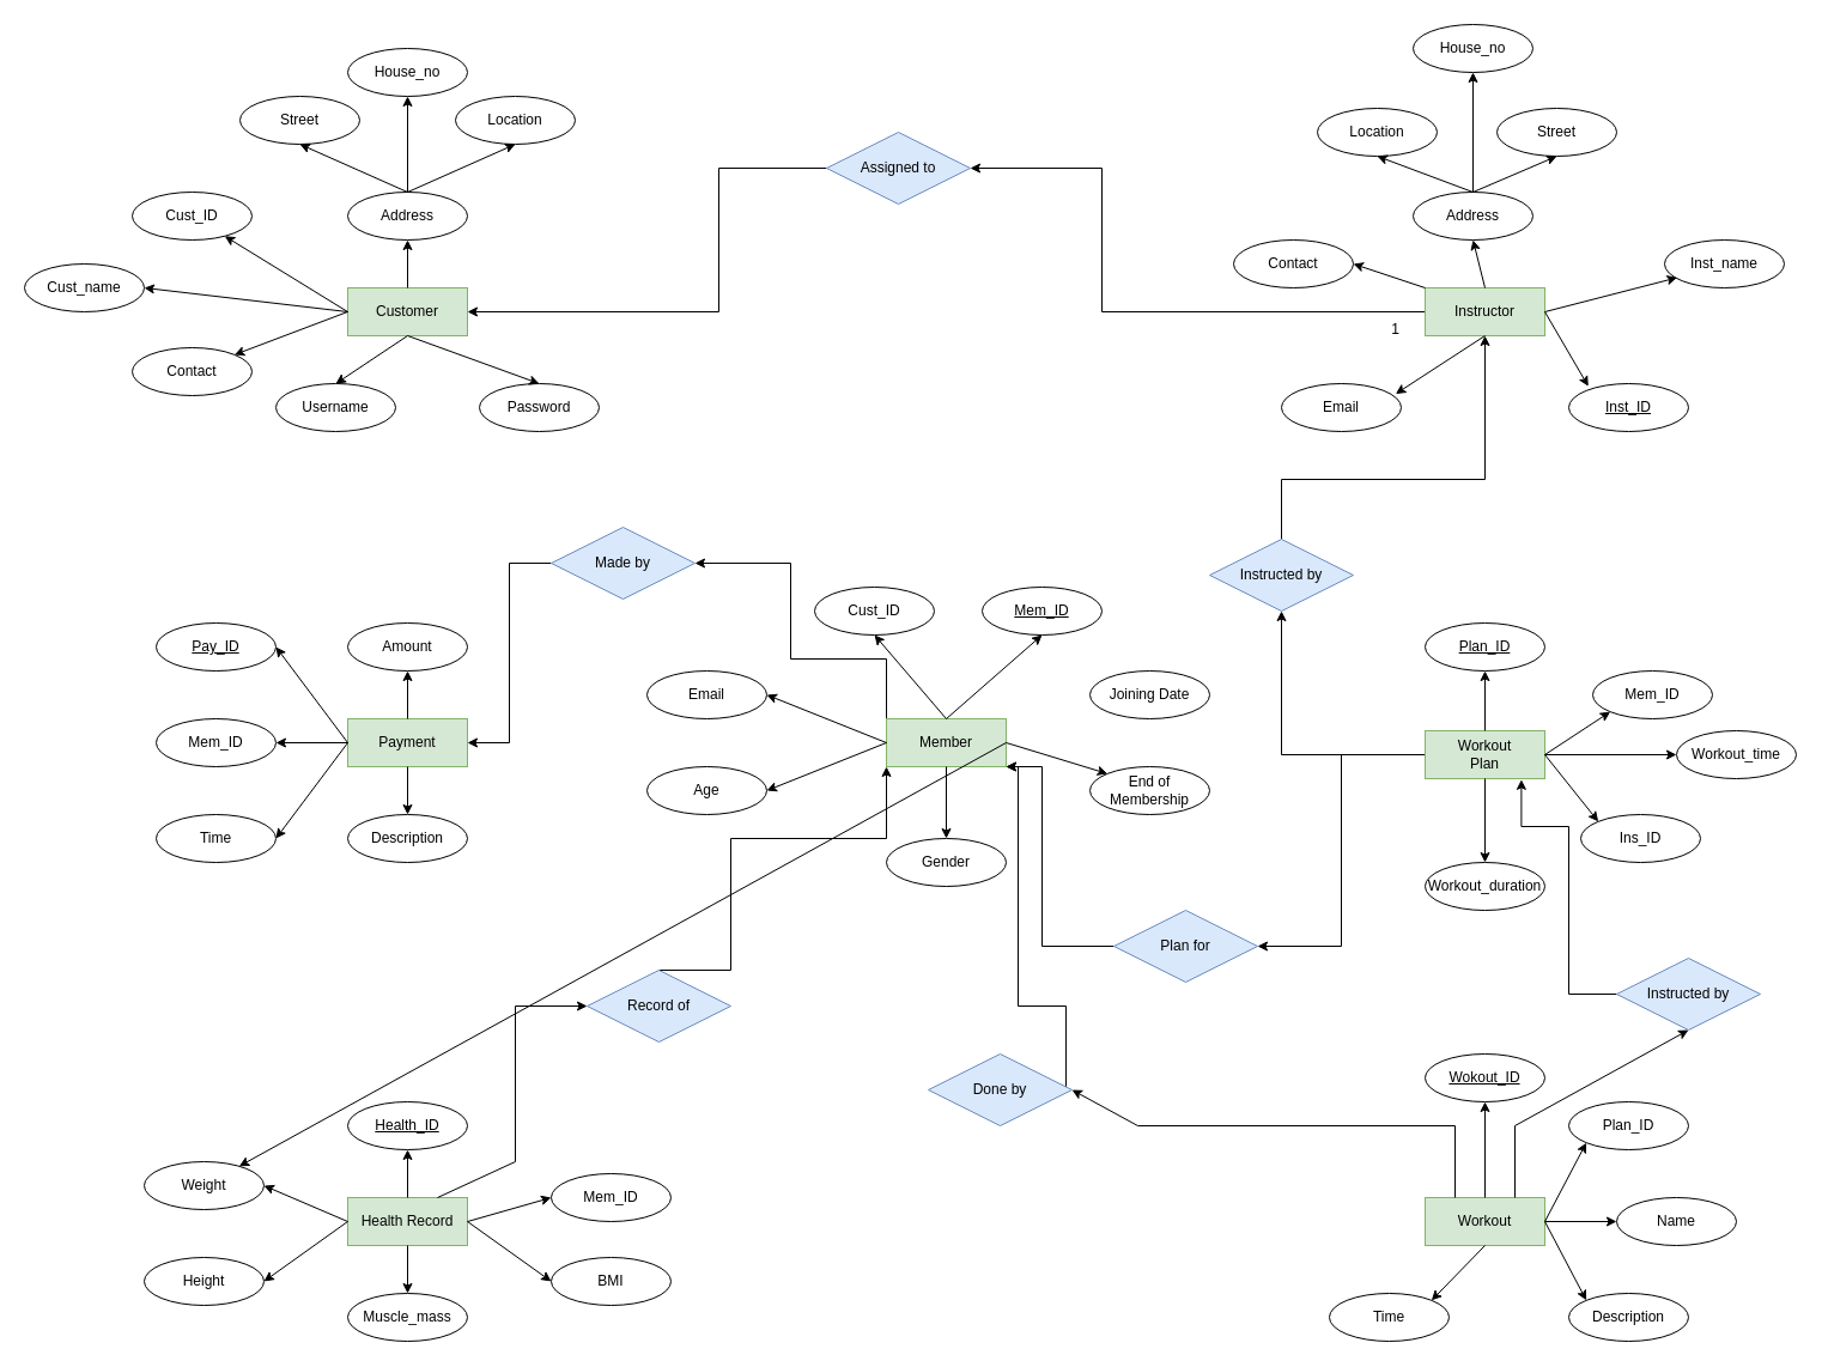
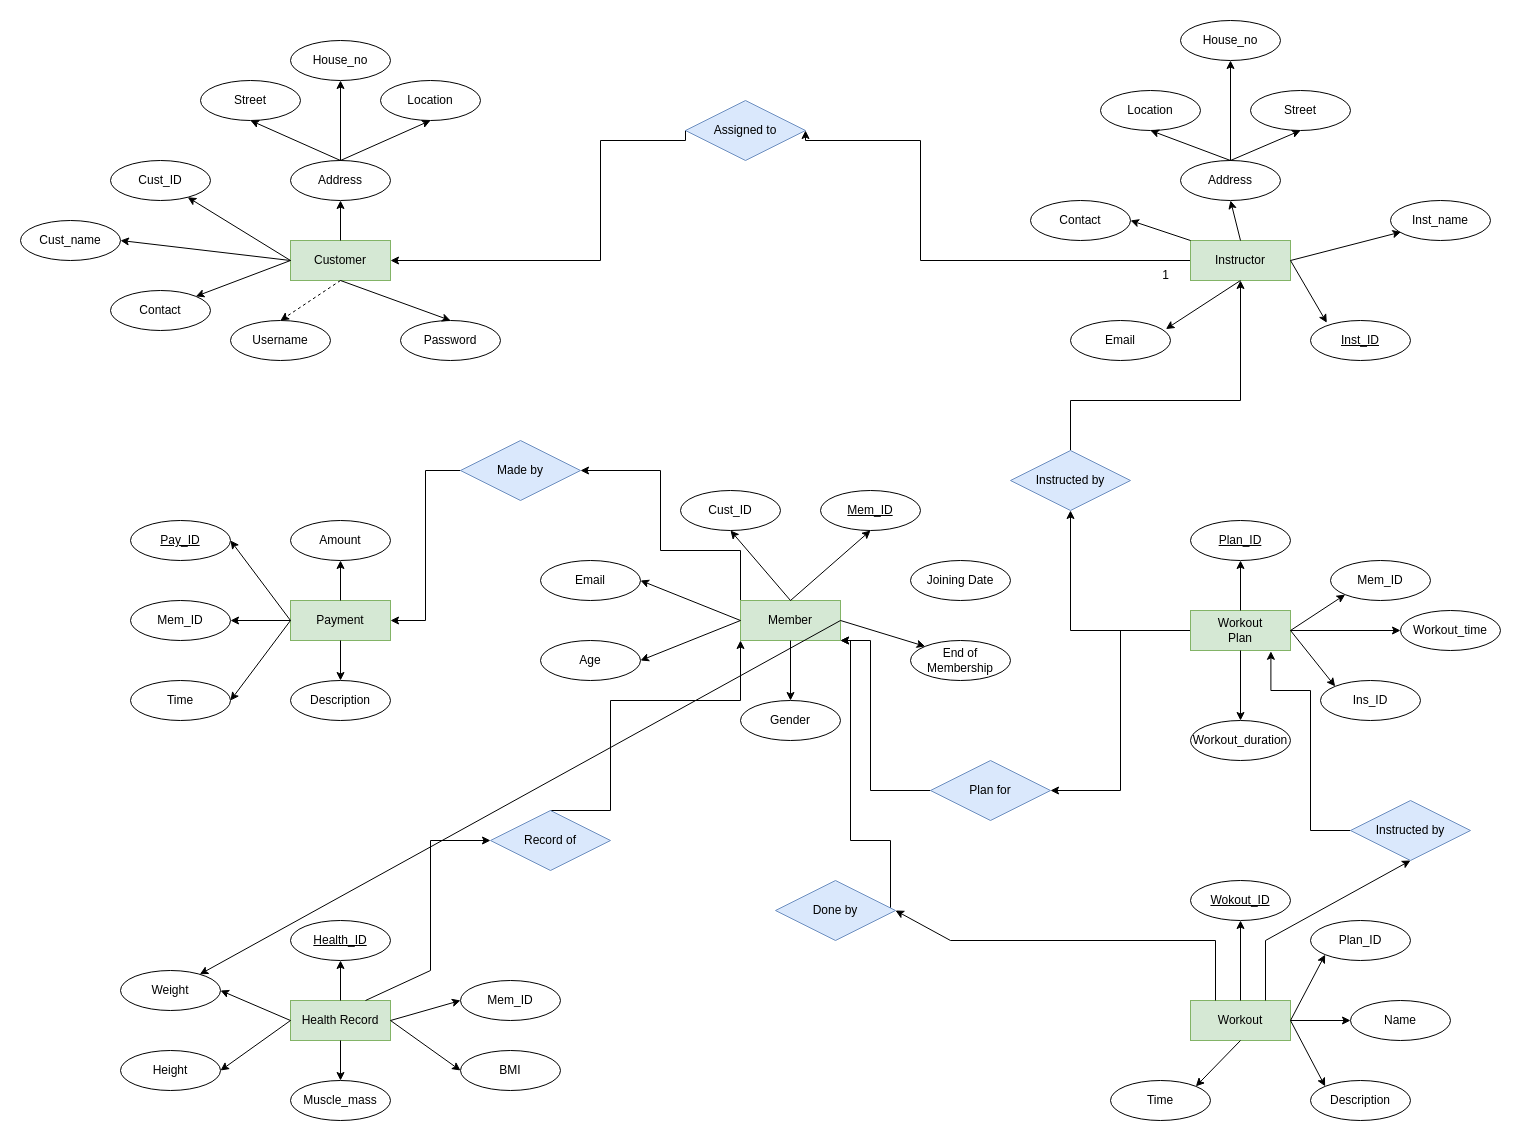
- <mxCell id="60" value="Assigned to" style="shape=rhombus;perimeter=rhombusPerimeter;whiteSpace=wrap;html=1;align=center;fillColor=#dae8fc;strokeColor=#6c8ebf;" parent="1" vertex="1"><mxGeometry x="690" y="110" width="120" height="60" as="geometry" /></mxCell>
+ <mxCell id="60" value="Assigned to" style="shape=rhombus;perimeter=rhombusPerimeter;whiteSpace=wrap;html=1;align=center;fillColor=#dae8fc;strokeColor=#6c8ebf;" parent="1" vertex="1"><mxGeometry x="685" y="100" width="120" height="60" as="geometry" /></mxCell>
- <mxCell id="70" value="" style="endArrow=classic;html=1;rounded=0;exitX=0.5;exitY=1;exitDx=0;exitDy=0;entryX=0.5;entryY=0;entryDx=0;entryDy=0;" parent="1" source="4" target="20" edge="1"><mxGeometry width="50" height="50" relative="1" as="geometry"><mxPoint x="330" y="260" as="sourcePoint" /><mxPoint x="380" y="210" as="targetPoint" /></mxGeometry></mxCell>
+ <mxCell id="70" value="" style="endArrow=classic;html=1;rounded=0;exitX=0.5;exitY=1;exitDx=0;exitDy=0;entryX=0.5;entryY=0;entryDx=0;entryDy=0;dashed=1;" parent="1" source="4" target="20" edge="1"><mxGeometry width="50" height="50" relative="1" as="geometry"><mxPoint x="330" y="260" as="sourcePoint" /><mxPoint x="380" y="210" as="targetPoint" /></mxGeometry></mxCell>
